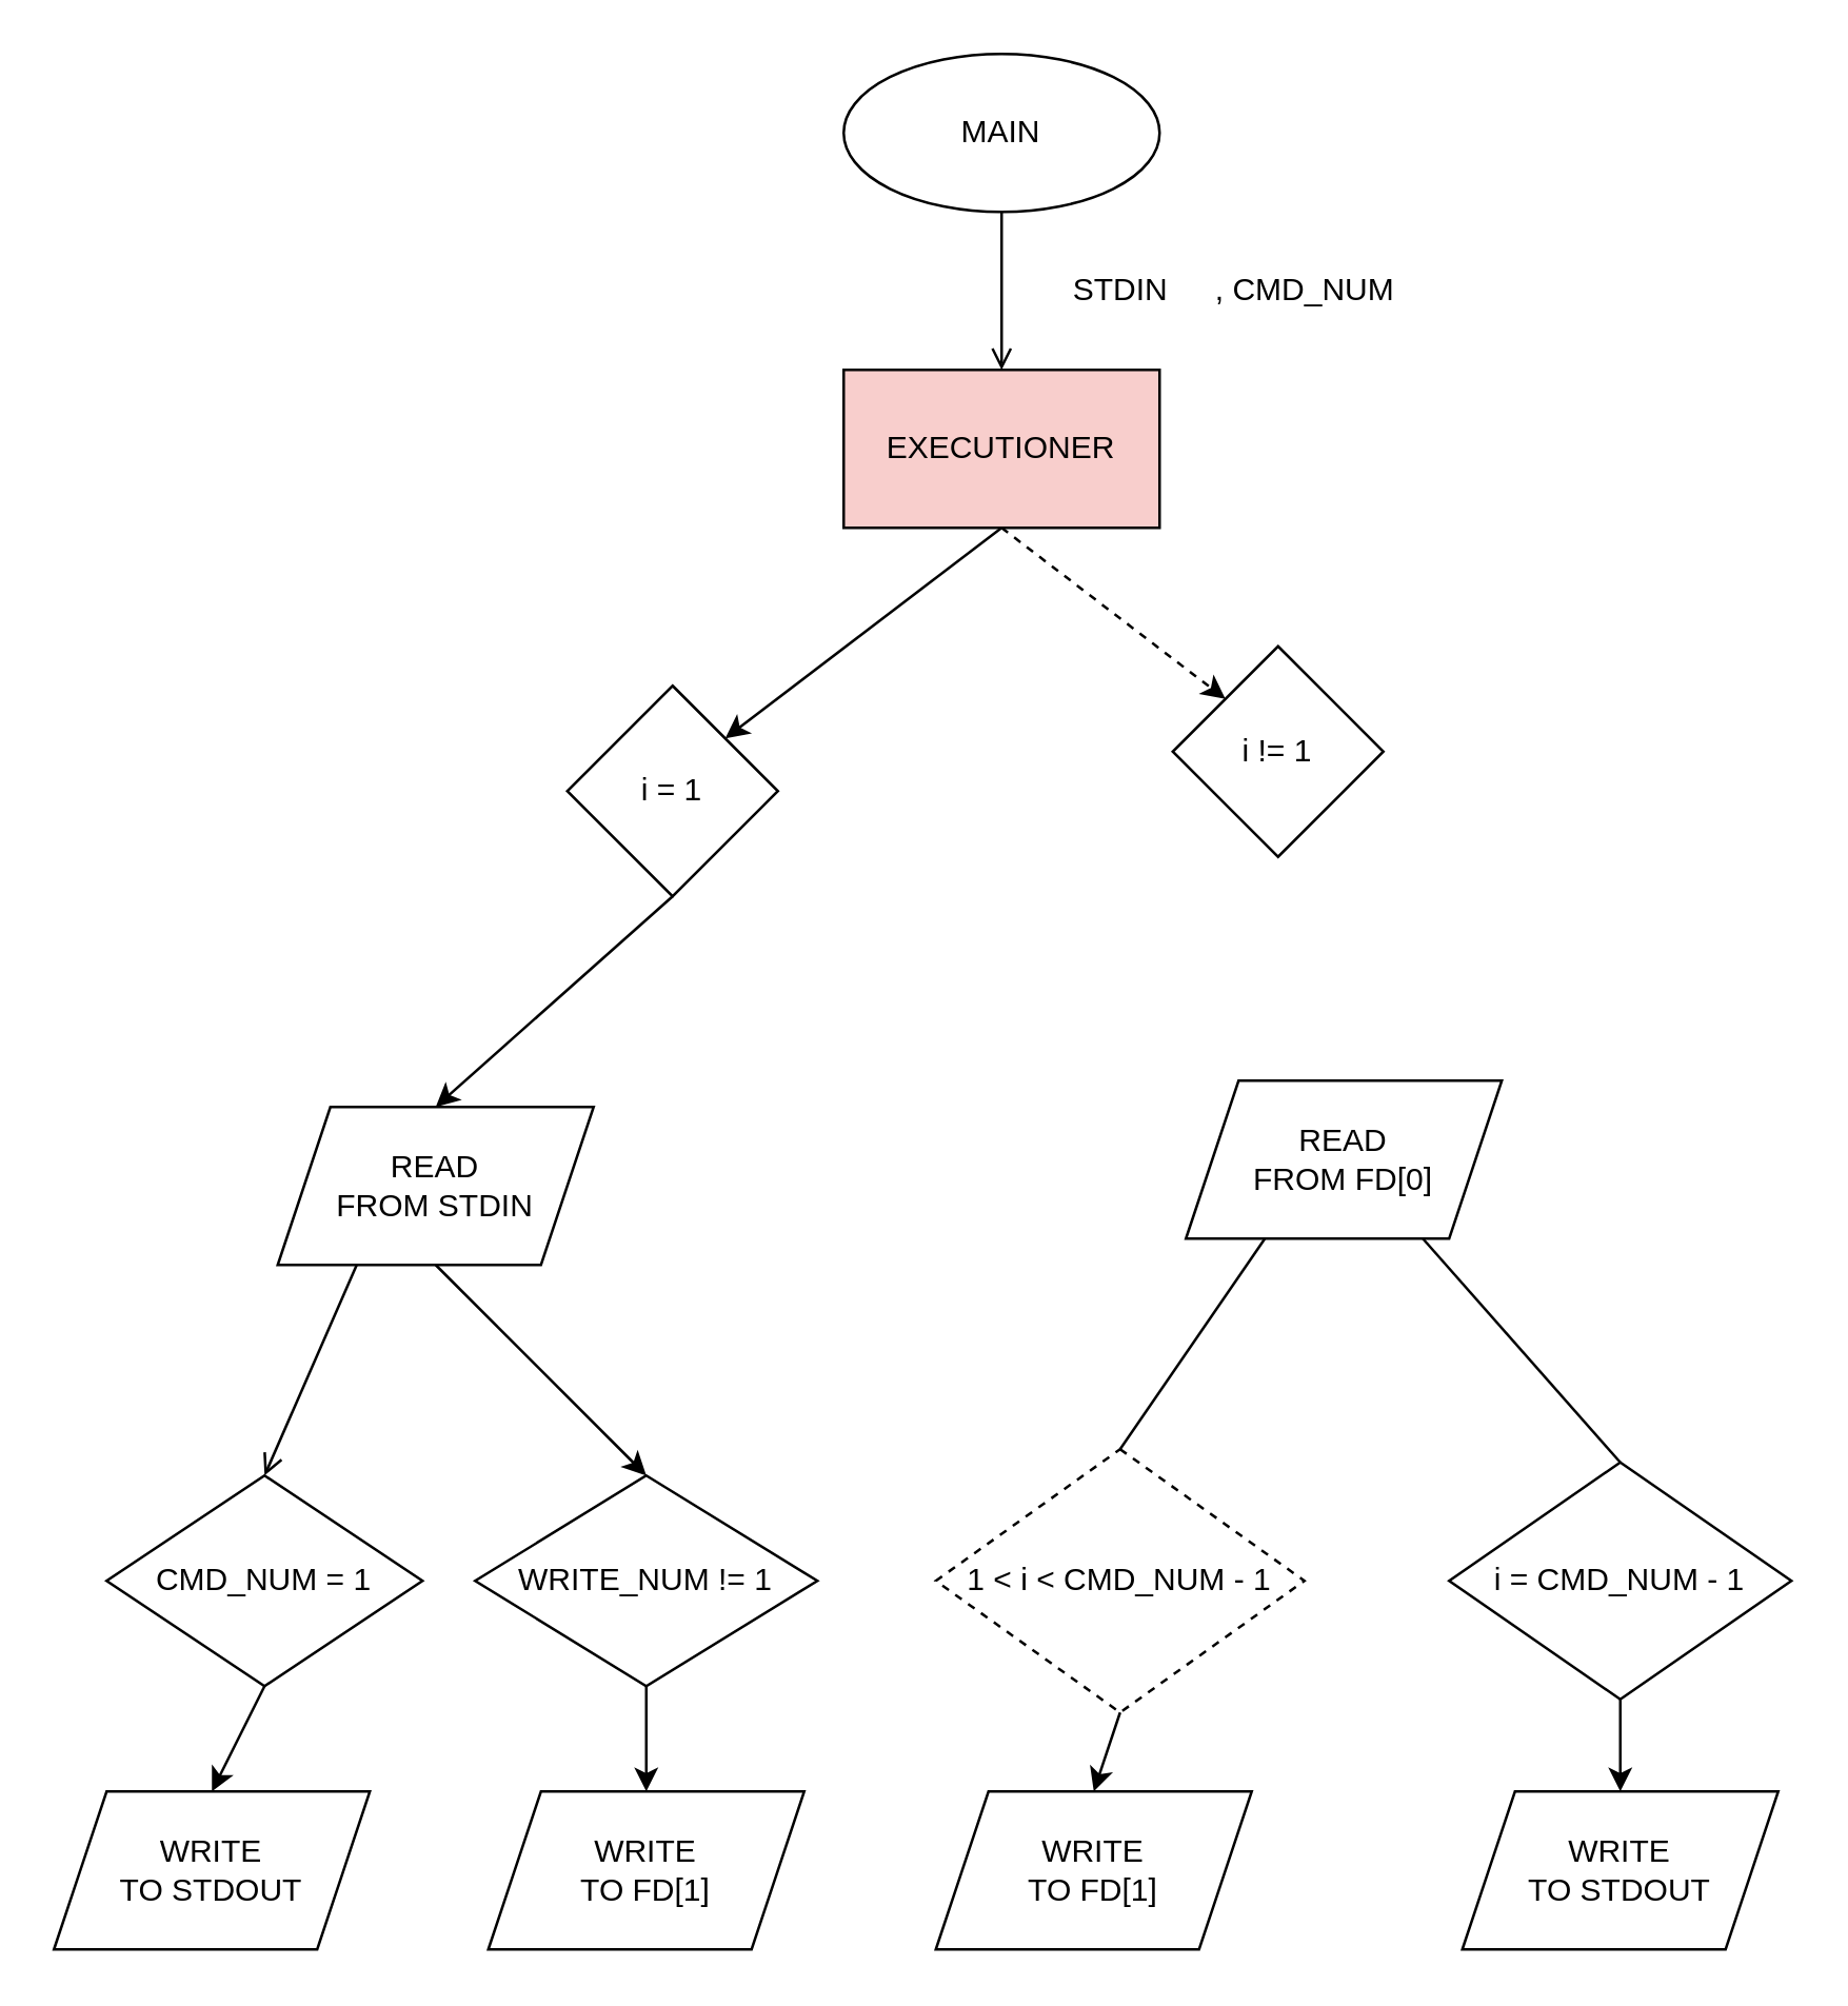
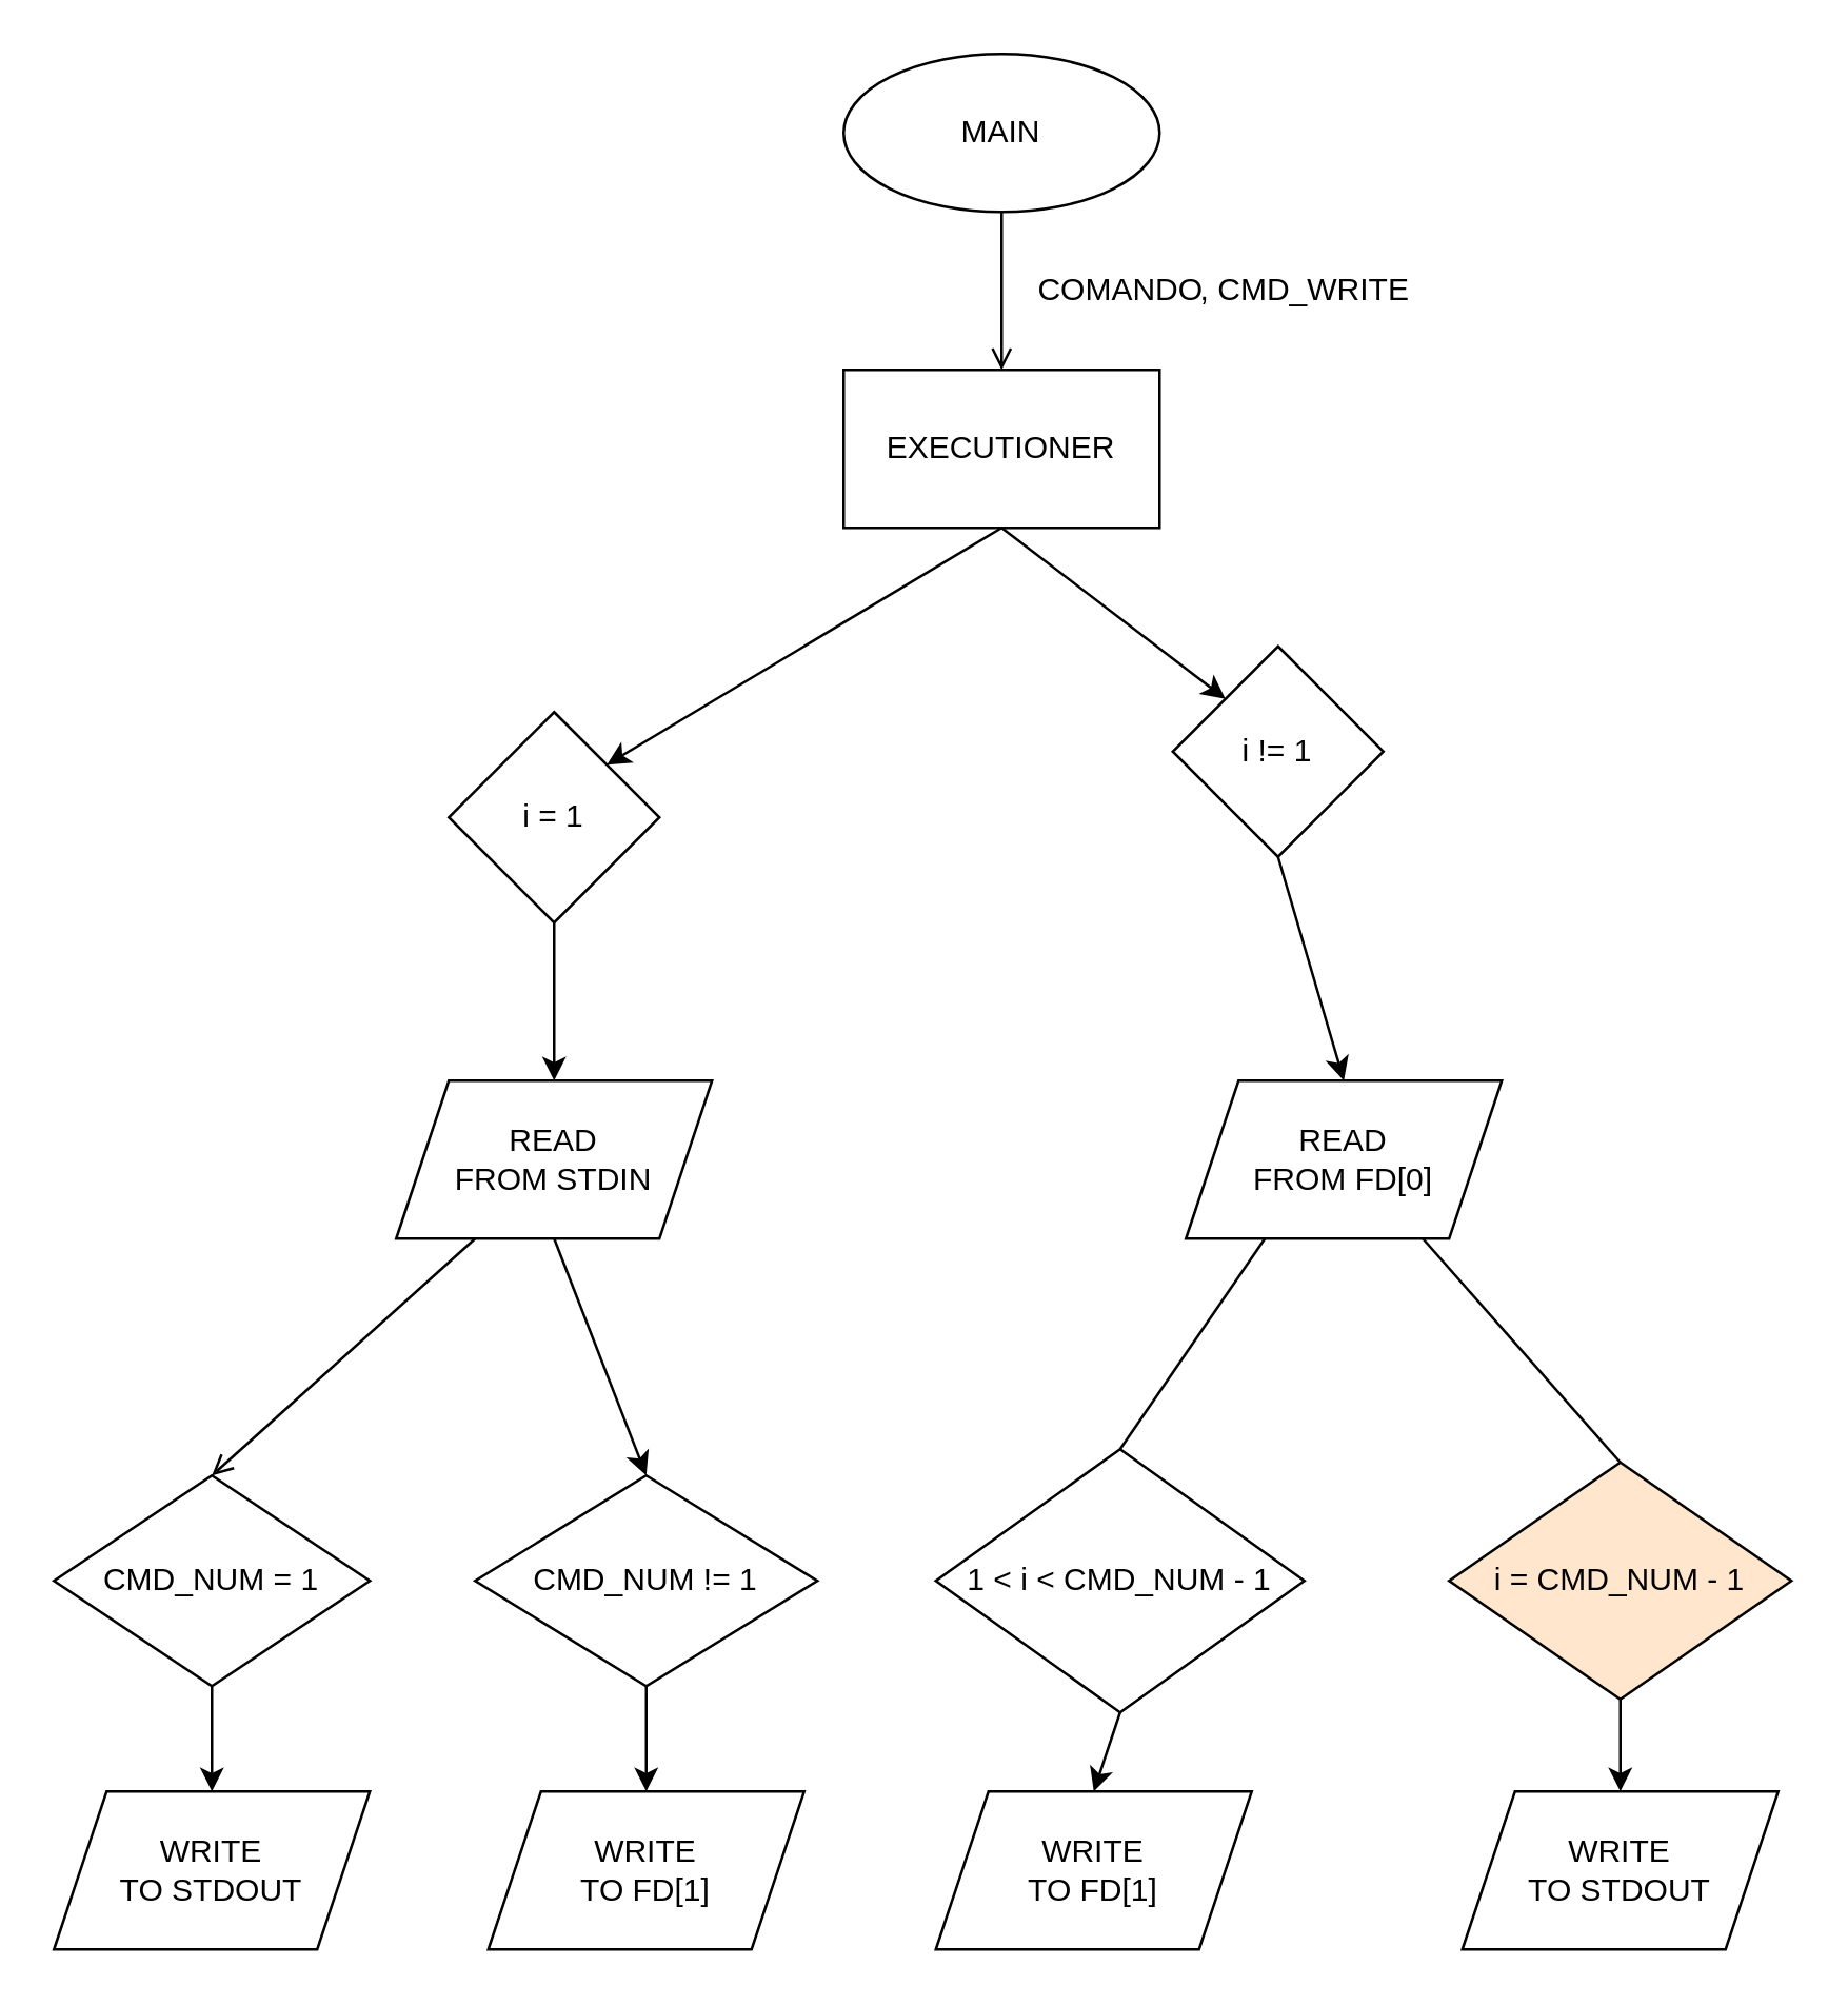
- <mxCell id="5" value="STDIN" style="text;html=1;align=center;verticalAlign=middle;resizable=0;points=[];autosize=1;strokeColor=none;fillColor=none;" parent="1" vertex="1"><mxGeometry x="380" y="95" width="90" height="30" as="geometry" /></mxCell>
+ <mxCell id="5" value="COMANDO" style="text;html=1;align=center;verticalAlign=middle;resizable=0;points=[];autosize=1;strokeColor=none;fillColor=none;" parent="1" vertex="1"><mxGeometry x="380" y="95" width="90" height="30" as="geometry" /></mxCell>
- <mxCell id="6" value=", CMD_NUM" style="text;html=1;align=center;verticalAlign=middle;resizable=0;points=[];autosize=1;strokeColor=none;fillColor=none;" vertex="1" parent="1"><mxGeometry x="450" y="95" width="90" height="30" as="geometry" /></mxCell>
+ <mxCell id="6" value=", CMD_WRITE" style="text;html=1;align=center;verticalAlign=middle;resizable=0;points=[];autosize=1;strokeColor=none;fillColor=none;" vertex="1" parent="1"><mxGeometry x="450" y="95" width="90" height="30" as="geometry" /></mxCell>
- <mxCell id="3" value="EXECUTIONER" style="whiteSpace=wrap;html=1;fillColor=#f8cecc;" parent="1" vertex="1"><mxGeometry x="320" y="140" width="120" height="60" as="geometry" /></mxCell>
+ <mxCell id="3" value="EXECUTIONER" style="whiteSpace=wrap;html=1;" parent="1" vertex="1"><mxGeometry x="320" y="140" width="120" height="60" as="geometry" /></mxCell>
- <mxCell id="11" value="" style="edgeStyle=none;orthogonalLoop=1;jettySize=auto;html=1;exitX=0.5;exitY=1;exitDx=0;exitDy=0;entryX=0;entryY=0;entryDx=0;entryDy=0;dashed=1;" edge="1" parent="1" source="3" target="25"><mxGeometry width="100" relative="1" as="geometry"><mxPoint x="460" y="150" as="sourcePoint" /><mxPoint x="480" y="280" as="targetPoint" /><Array as="points" /></mxGeometry></mxCell>
+ <mxCell id="11" value="" style="edgeStyle=none;orthogonalLoop=1;jettySize=auto;html=1;exitX=0.5;exitY=1;exitDx=0;exitDy=0;entryX=0;entryY=0;entryDx=0;entryDy=0;" edge="1" parent="1" source="3" target="25"><mxGeometry width="100" relative="1" as="geometry"><mxPoint x="460" y="150" as="sourcePoint" /><mxPoint x="480" y="280" as="targetPoint" /><Array as="points" /></mxGeometry></mxCell>
- <mxCell id="7" value="i = 1" style="rhombus;whiteSpace=wrap;html=1;" vertex="1" parent="1"><mxGeometry x="215" y="260" width="80" height="80" as="geometry" /></mxCell>
+ <mxCell id="7" value="i = 1" style="rhombus;whiteSpace=wrap;html=1;" vertex="1" parent="1"><mxGeometry x="170" y="270" width="80" height="80" as="geometry" /></mxCell>
+ <mxCell id="26" value="" style="edgeStyle=none;orthogonalLoop=1;jettySize=auto;html=1;exitX=0.5;exitY=1;exitDx=0;exitDy=0;entryX=0.5;entryY=0;entryDx=0;entryDy=0;" edge="1" parent="1" source="25" target="22"><mxGeometry width="100" relative="1" as="geometry"><mxPoint x="600" y="330" as="sourcePoint" /><mxPoint x="700" y="330" as="targetPoint" /><Array as="points" /></mxGeometry></mxCell>
- <mxCell id="18" value="READ&lt;br&gt;FROM STDIN" style="shape=parallelogram;perimeter=parallelogramPerimeter;whiteSpace=wrap;html=1;fixedSize=1;" vertex="1" parent="1"><mxGeometry x="105" y="420" width="120" height="60" as="geometry" /></mxCell>
+ <mxCell id="18" value="READ&lt;br&gt;FROM STDIN" style="shape=parallelogram;perimeter=parallelogramPerimeter;whiteSpace=wrap;html=1;fixedSize=1;" vertex="1" parent="1"><mxGeometry x="150" y="410" width="120" height="60" as="geometry" /></mxCell>
- <mxCell id="14" value="CMD_NUM = 1" style="rhombus;whiteSpace=wrap;html=1;" vertex="1" parent="1"><mxGeometry x="40" y="560" width="120" height="80" as="geometry" /></mxCell>
+ <mxCell id="14" value="CMD_NUM = 1" style="rhombus;whiteSpace=wrap;html=1;" vertex="1" parent="1"><mxGeometry x="20" y="560" width="120" height="80" as="geometry" /></mxCell>
- <mxCell id="16" value="WRITE_NUM != 1" style="rhombus;whiteSpace=wrap;html=1;" vertex="1" parent="1"><mxGeometry x="180" y="560" width="130" height="80" as="geometry" /></mxCell>
+ <mxCell id="16" value="CMD_NUM != 1" style="rhombus;whiteSpace=wrap;html=1;" vertex="1" parent="1"><mxGeometry x="180" y="560" width="130" height="80" as="geometry" /></mxCell>
- <mxCell id="8" value="1 &amp;lt; i &amp;lt; CMD_NUM - 1" style="rhombus;whiteSpace=wrap;html=1;dashed=1;" vertex="1" parent="1"><mxGeometry x="355" y="550" width="140" height="100" as="geometry" /></mxCell>
+ <mxCell id="8" value="1 &amp;lt; i &amp;lt; CMD_NUM - 1" style="rhombus;whiteSpace=wrap;html=1;" vertex="1" parent="1"><mxGeometry x="355" y="550" width="140" height="100" as="geometry" /></mxCell>
- <mxCell id="9" value="i = CMD_NUM - 1" style="rhombus;whiteSpace=wrap;html=1;" vertex="1" parent="1"><mxGeometry x="550" y="555" width="130" height="90" as="geometry" /></mxCell>
+ <mxCell id="9" value="i = CMD_NUM - 1" style="rhombus;whiteSpace=wrap;html=1;fillColor=#ffe6cc;" vertex="1" parent="1"><mxGeometry x="550" y="555" width="130" height="90" as="geometry" /></mxCell>
